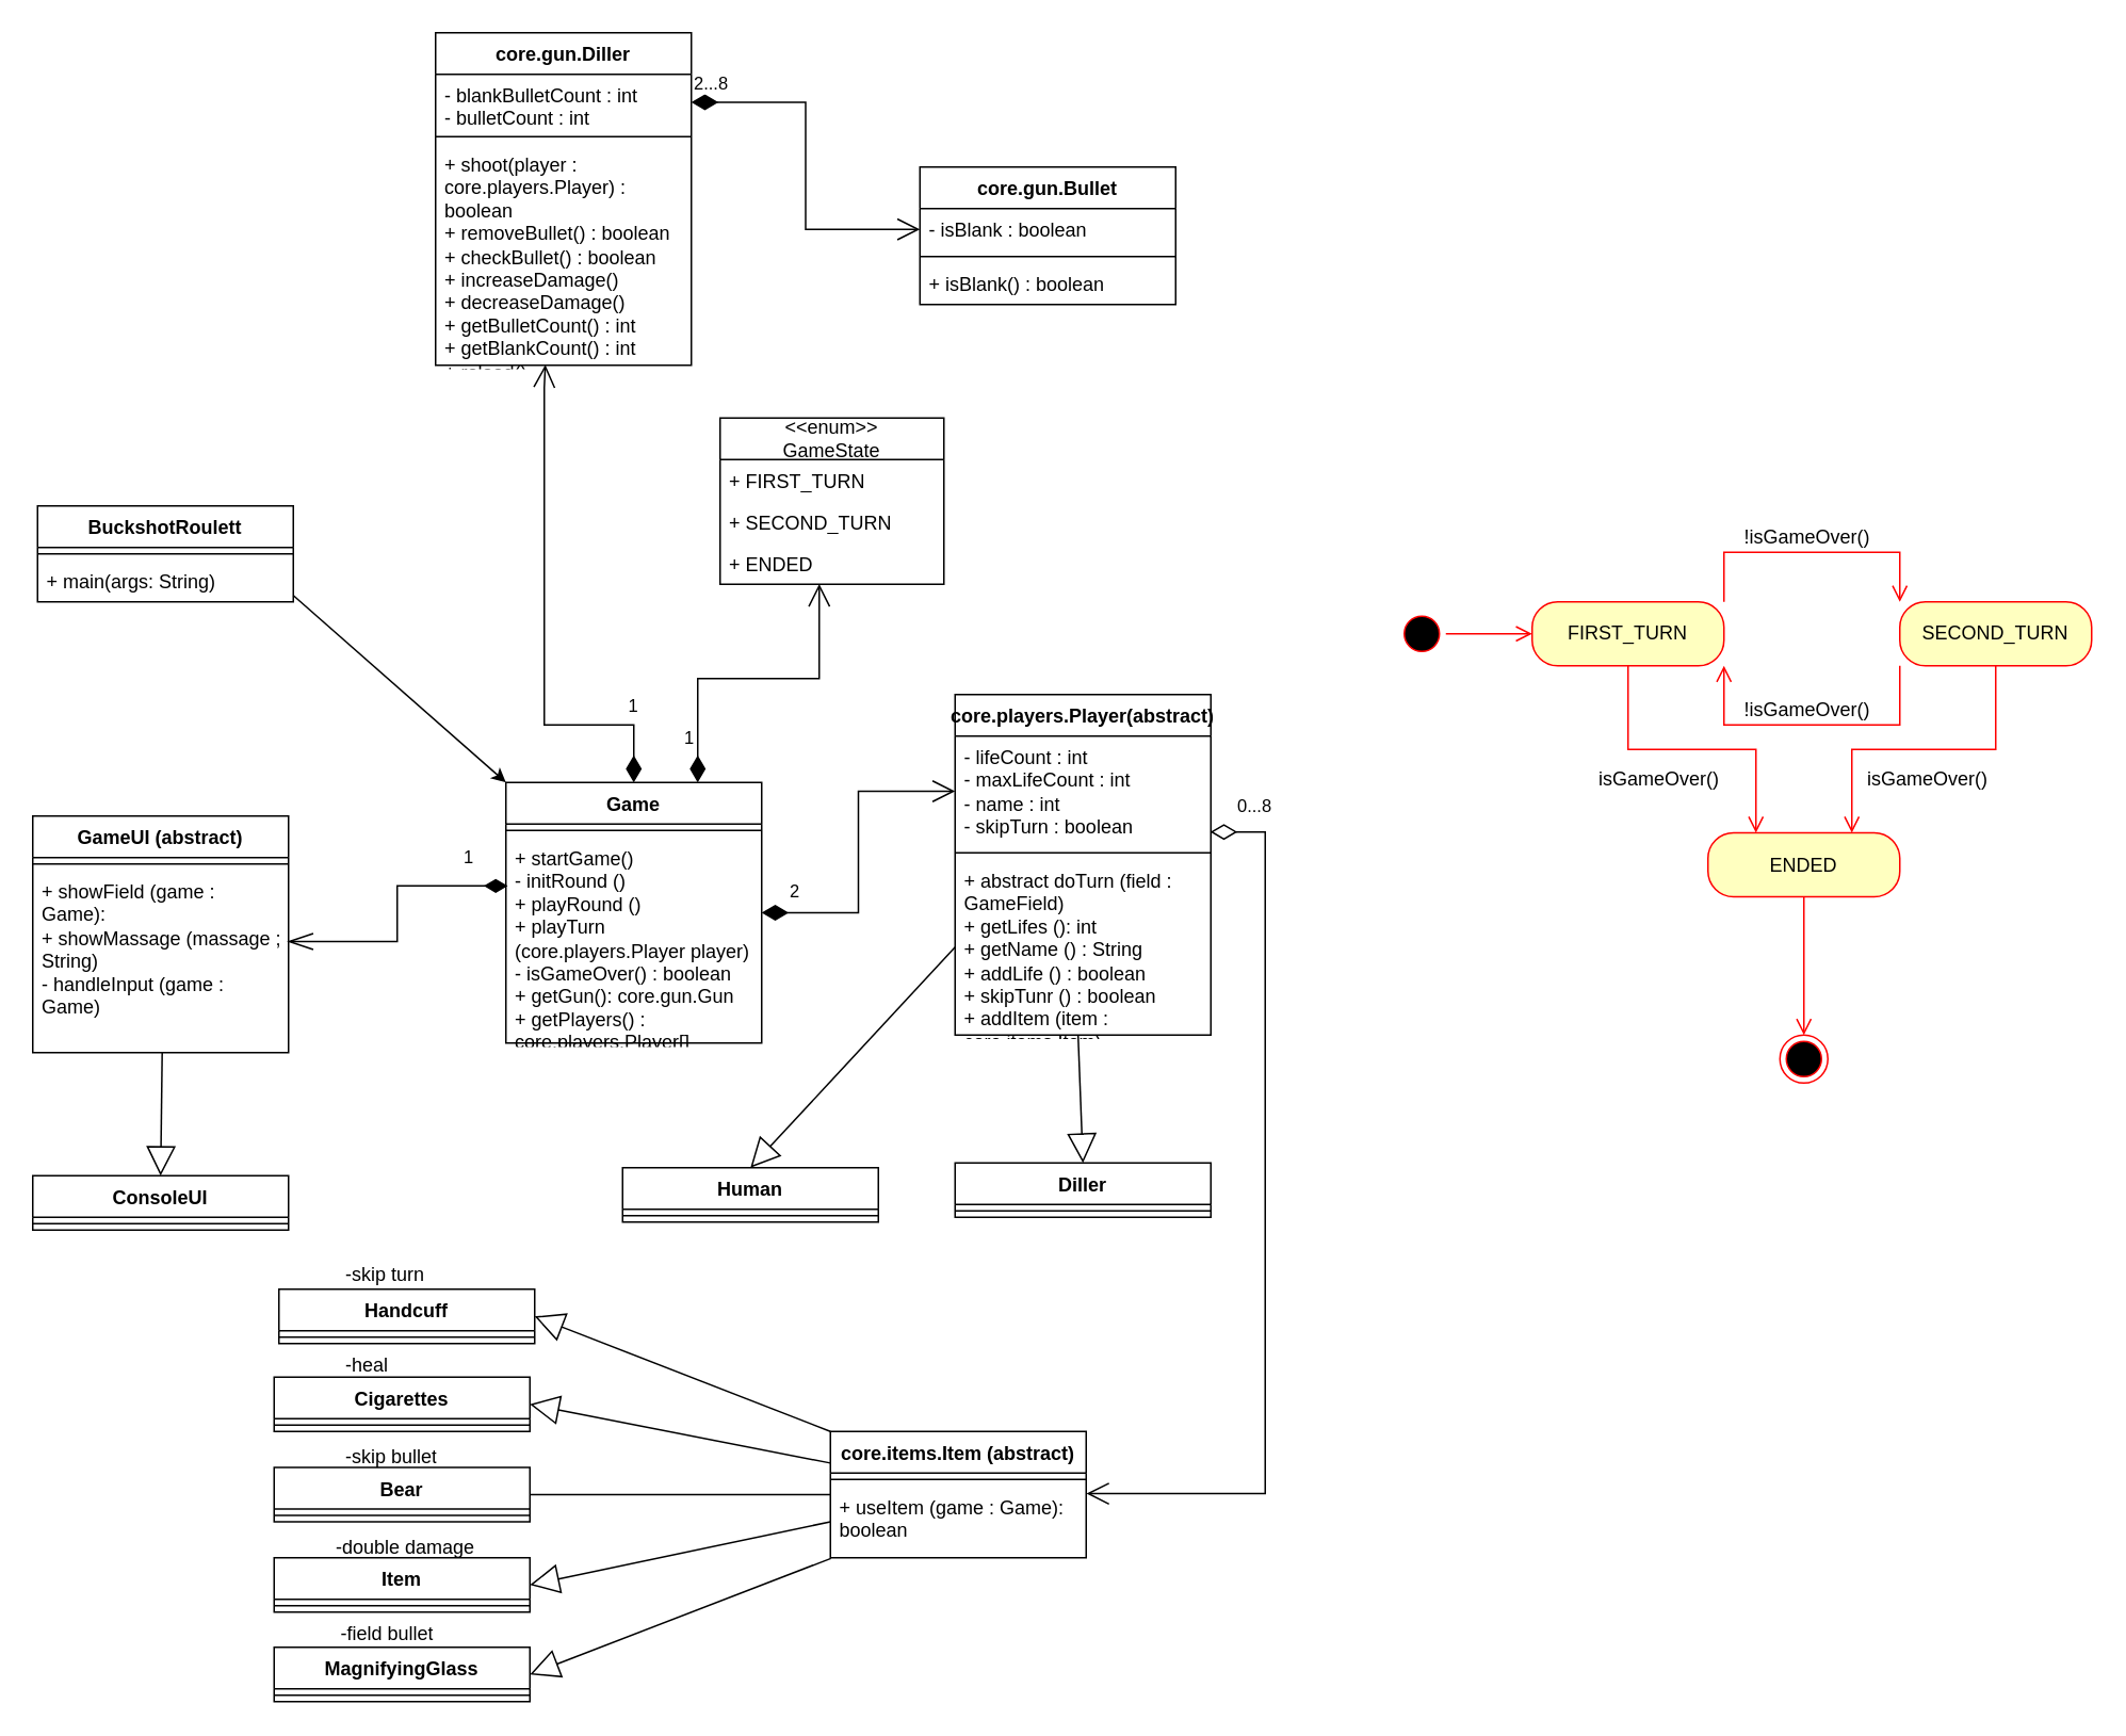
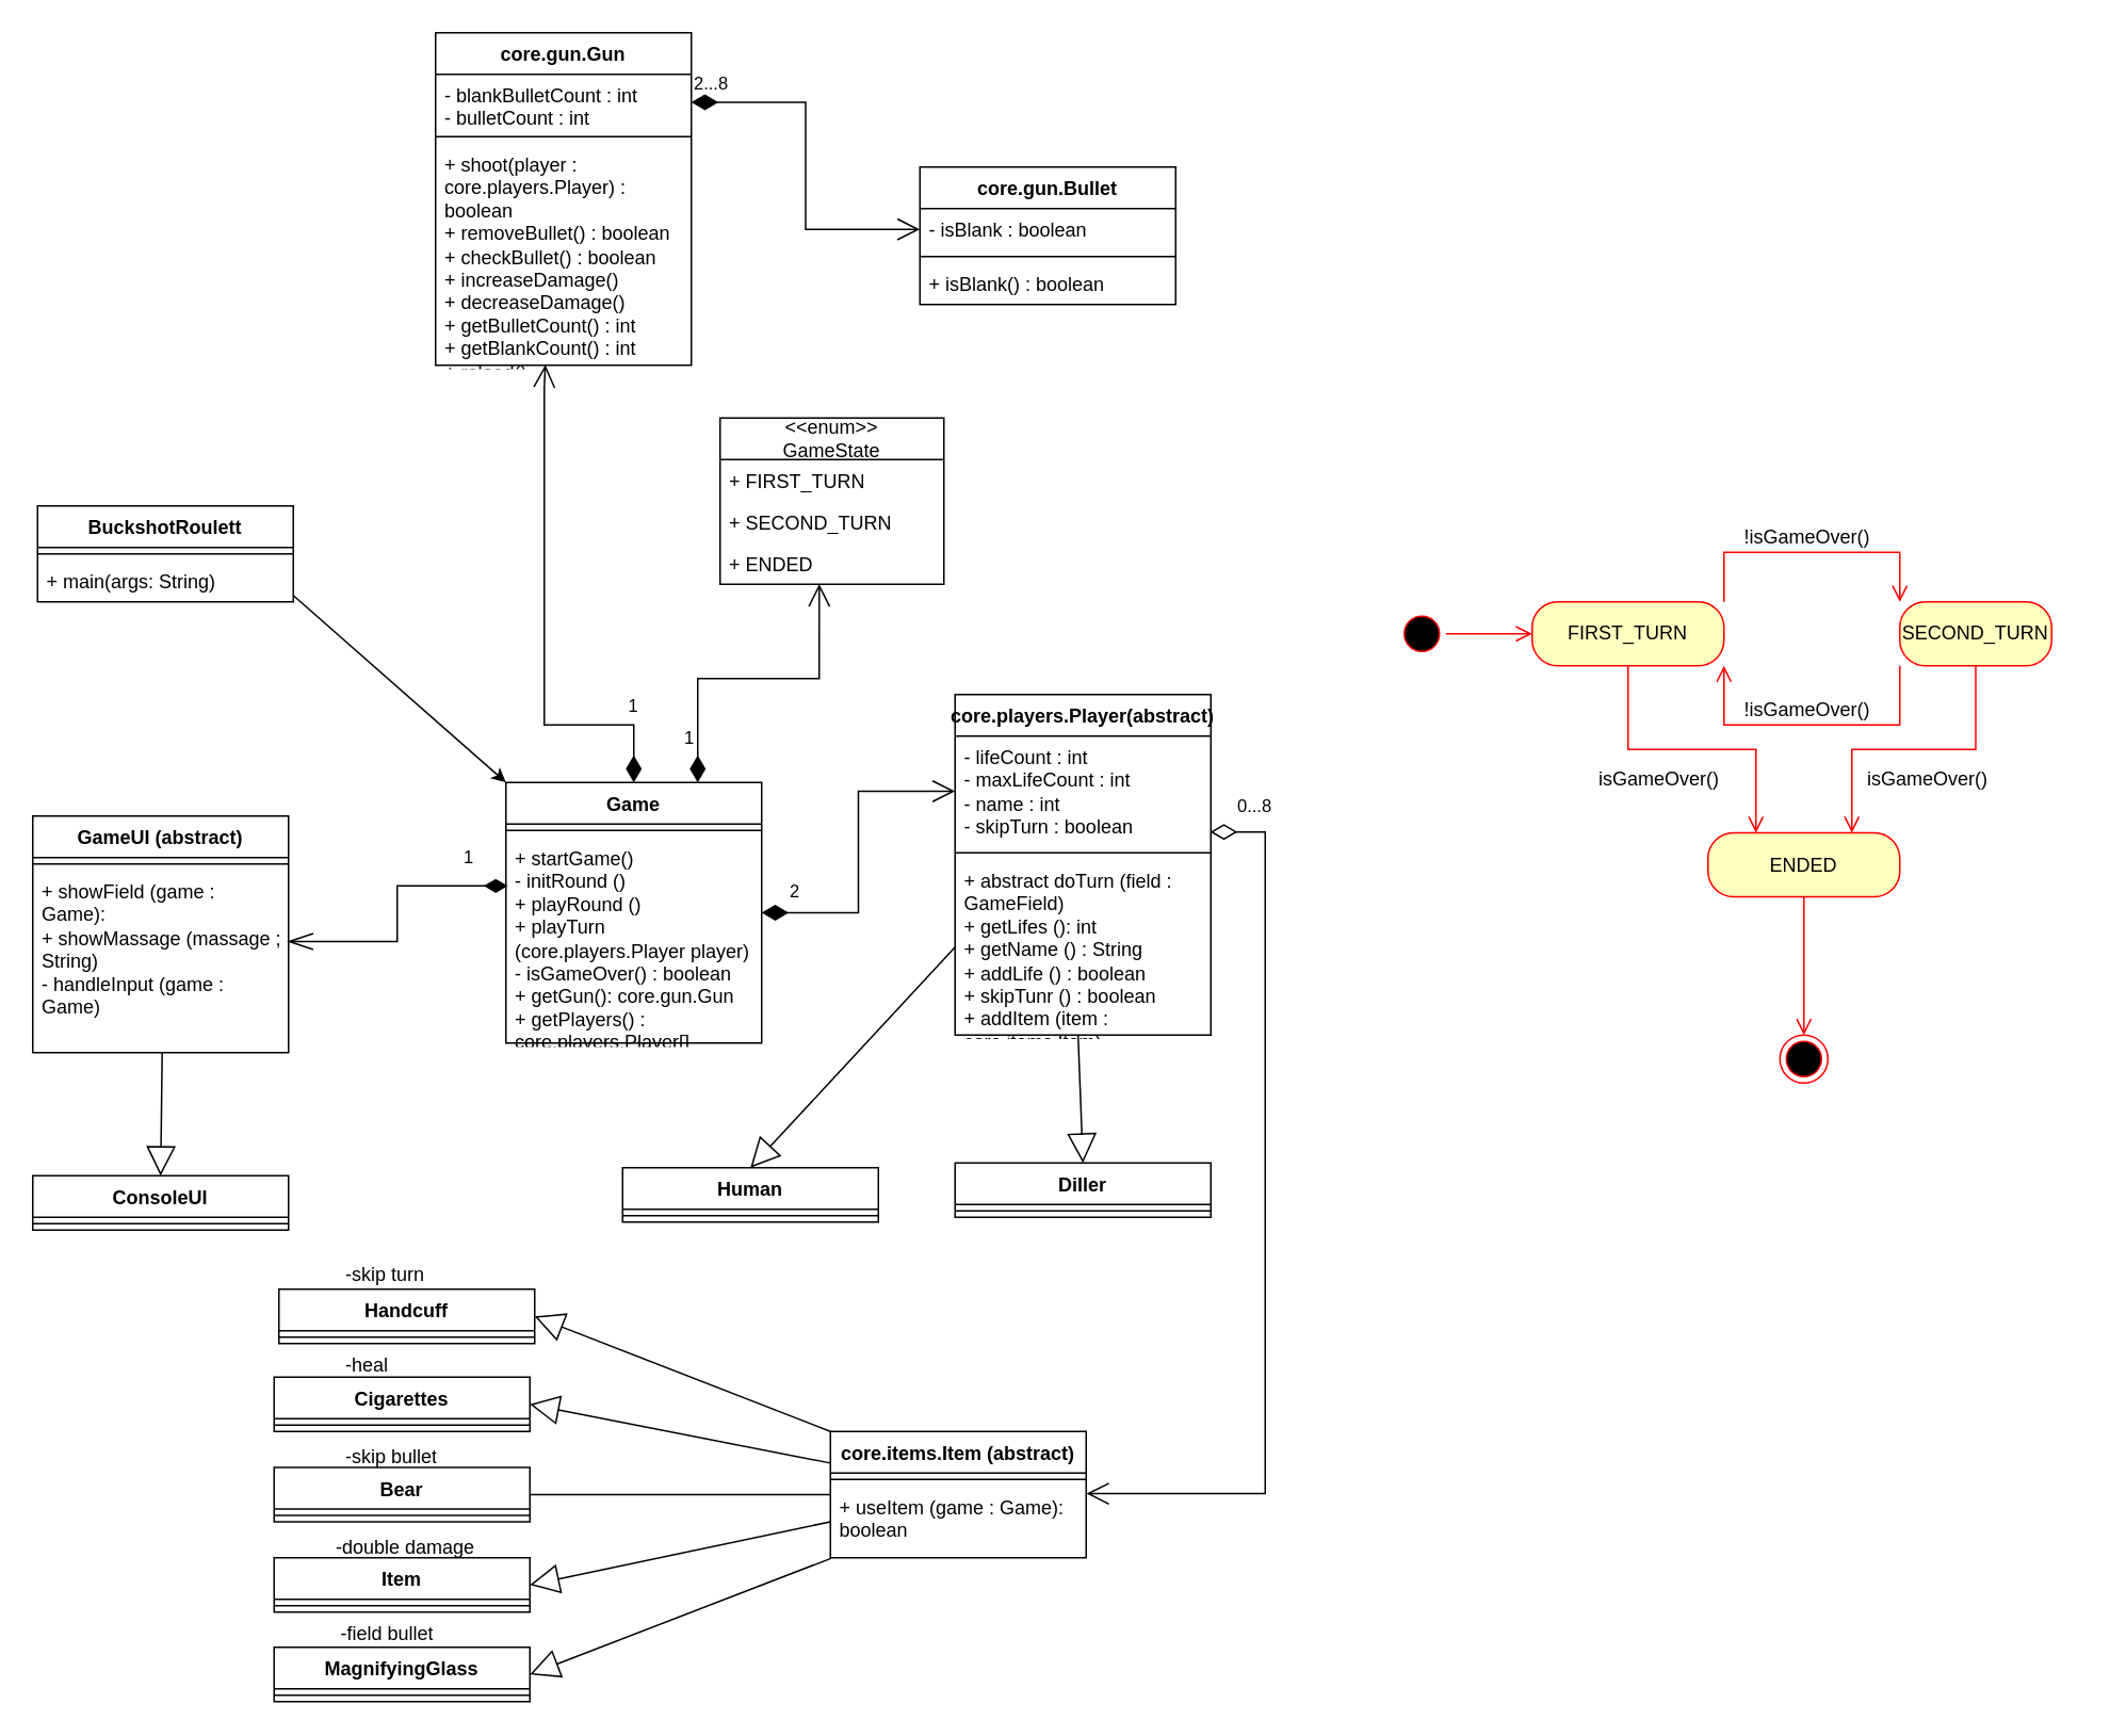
- <mxCell id="11" value="core.gun.Diller" style="swimlane;fontStyle=1;align=center;verticalAlign=top;childLayout=stackLayout;horizontal=1;startSize=26;horizontalStack=0;resizeParent=1;resizeParentMax=0;resizeLast=0;collapsible=1;marginBottom=0;whiteSpace=wrap;html=1;" parent="1" vertex="1"><mxGeometry x="272" y="20" width="160" height="208" as="geometry" /></mxCell>
+ <mxCell id="11" value="core.gun.Gun" style="swimlane;fontStyle=1;align=center;verticalAlign=top;childLayout=stackLayout;horizontal=1;startSize=26;horizontalStack=0;resizeParent=1;resizeParentMax=0;resizeLast=0;collapsible=1;marginBottom=0;whiteSpace=wrap;html=1;" parent="1" vertex="1"><mxGeometry x="272" y="20" width="160" height="208" as="geometry" /></mxCell>
- <mxCell id="69" value="SECOND_TURN" style="rounded=1;whiteSpace=wrap;html=1;arcSize=40;fontColor=#000000;fillColor=#ffffc0;strokeColor=#ff0000;" parent="1" vertex="1"><mxGeometry x="1188" y="376" width="120" height="40" as="geometry" /></mxCell>
+ <mxCell id="69" value="SECOND_TURN" style="rounded=1;whiteSpace=wrap;html=1;arcSize=40;fontColor=#000000;fillColor=#ffffc0;strokeColor=#ff0000;" parent="1" vertex="1"><mxGeometry x="1188" y="376" width="95" height="40" as="geometry" /></mxCell>
